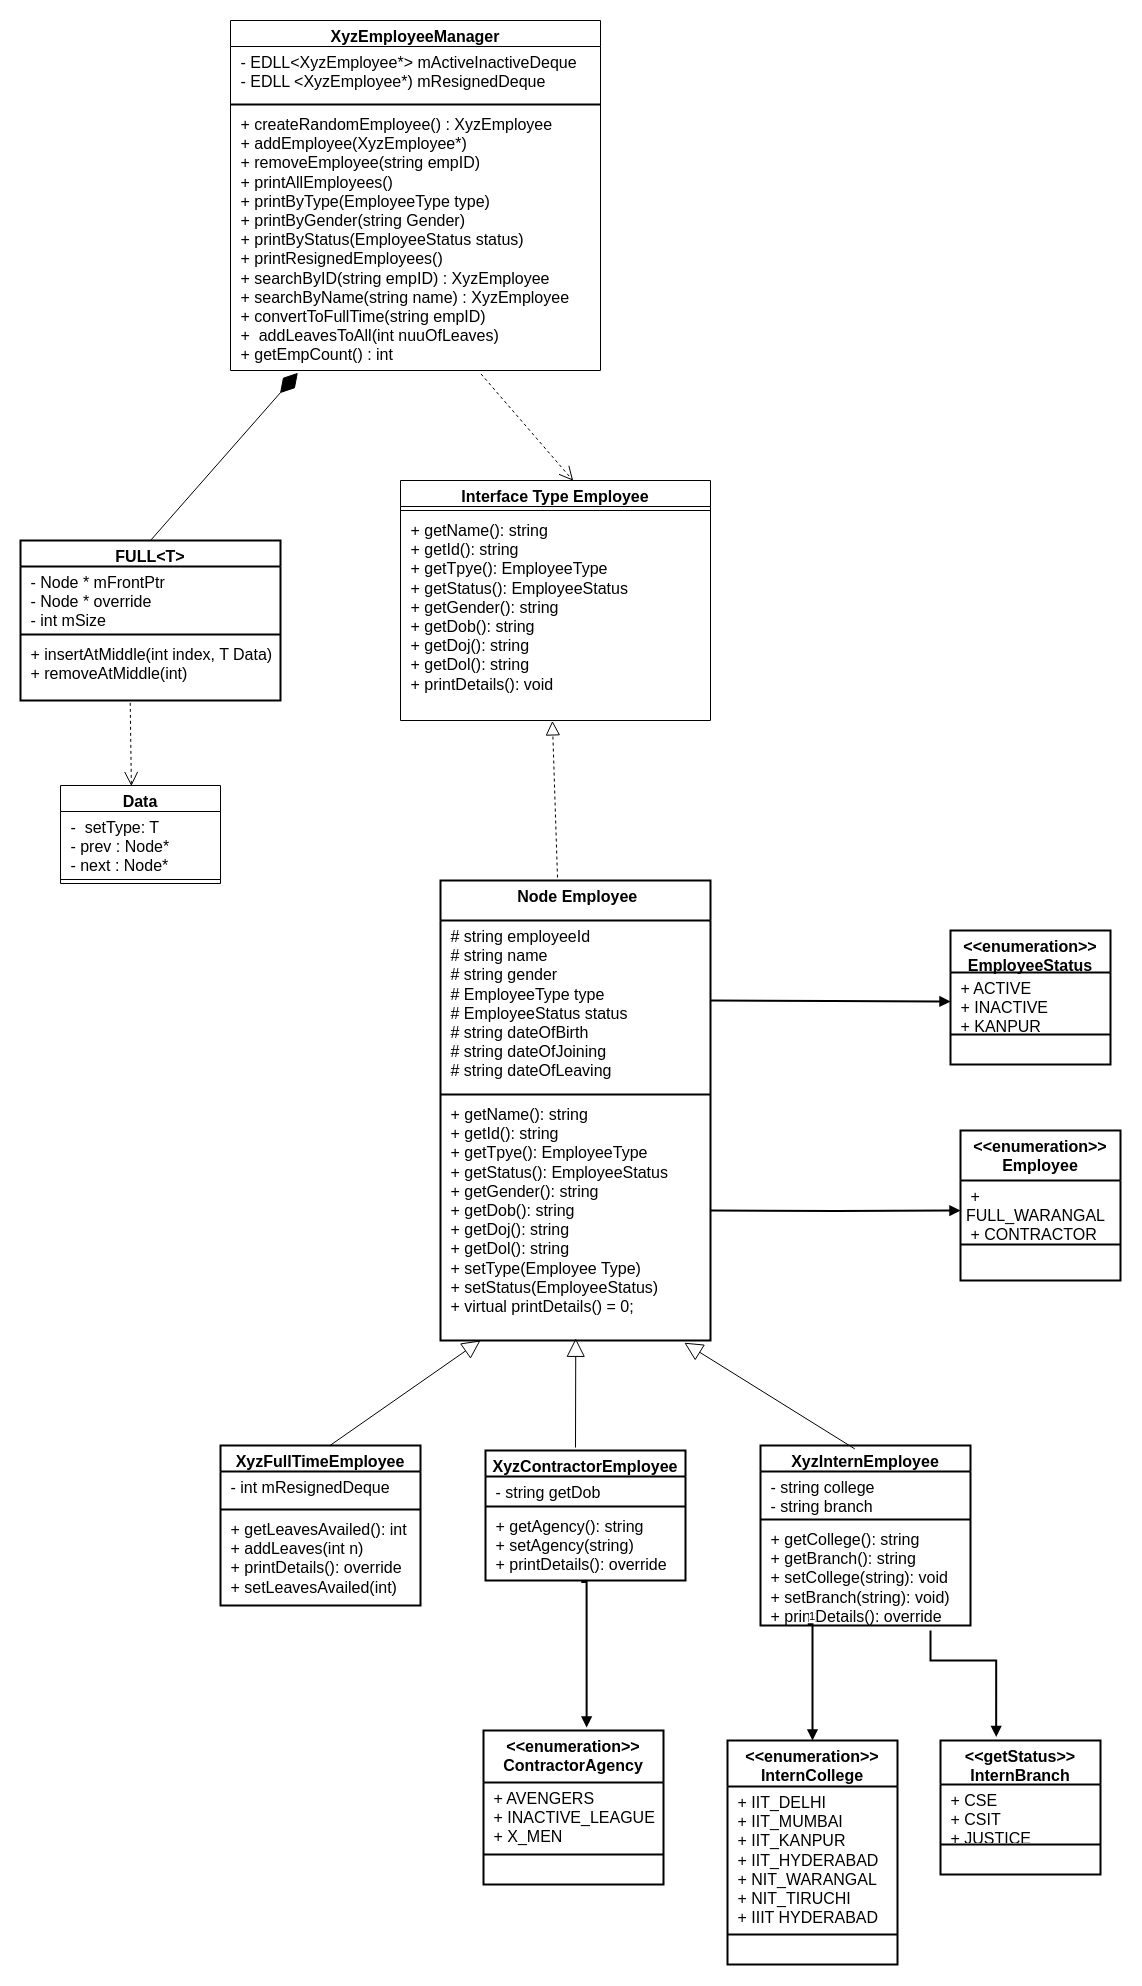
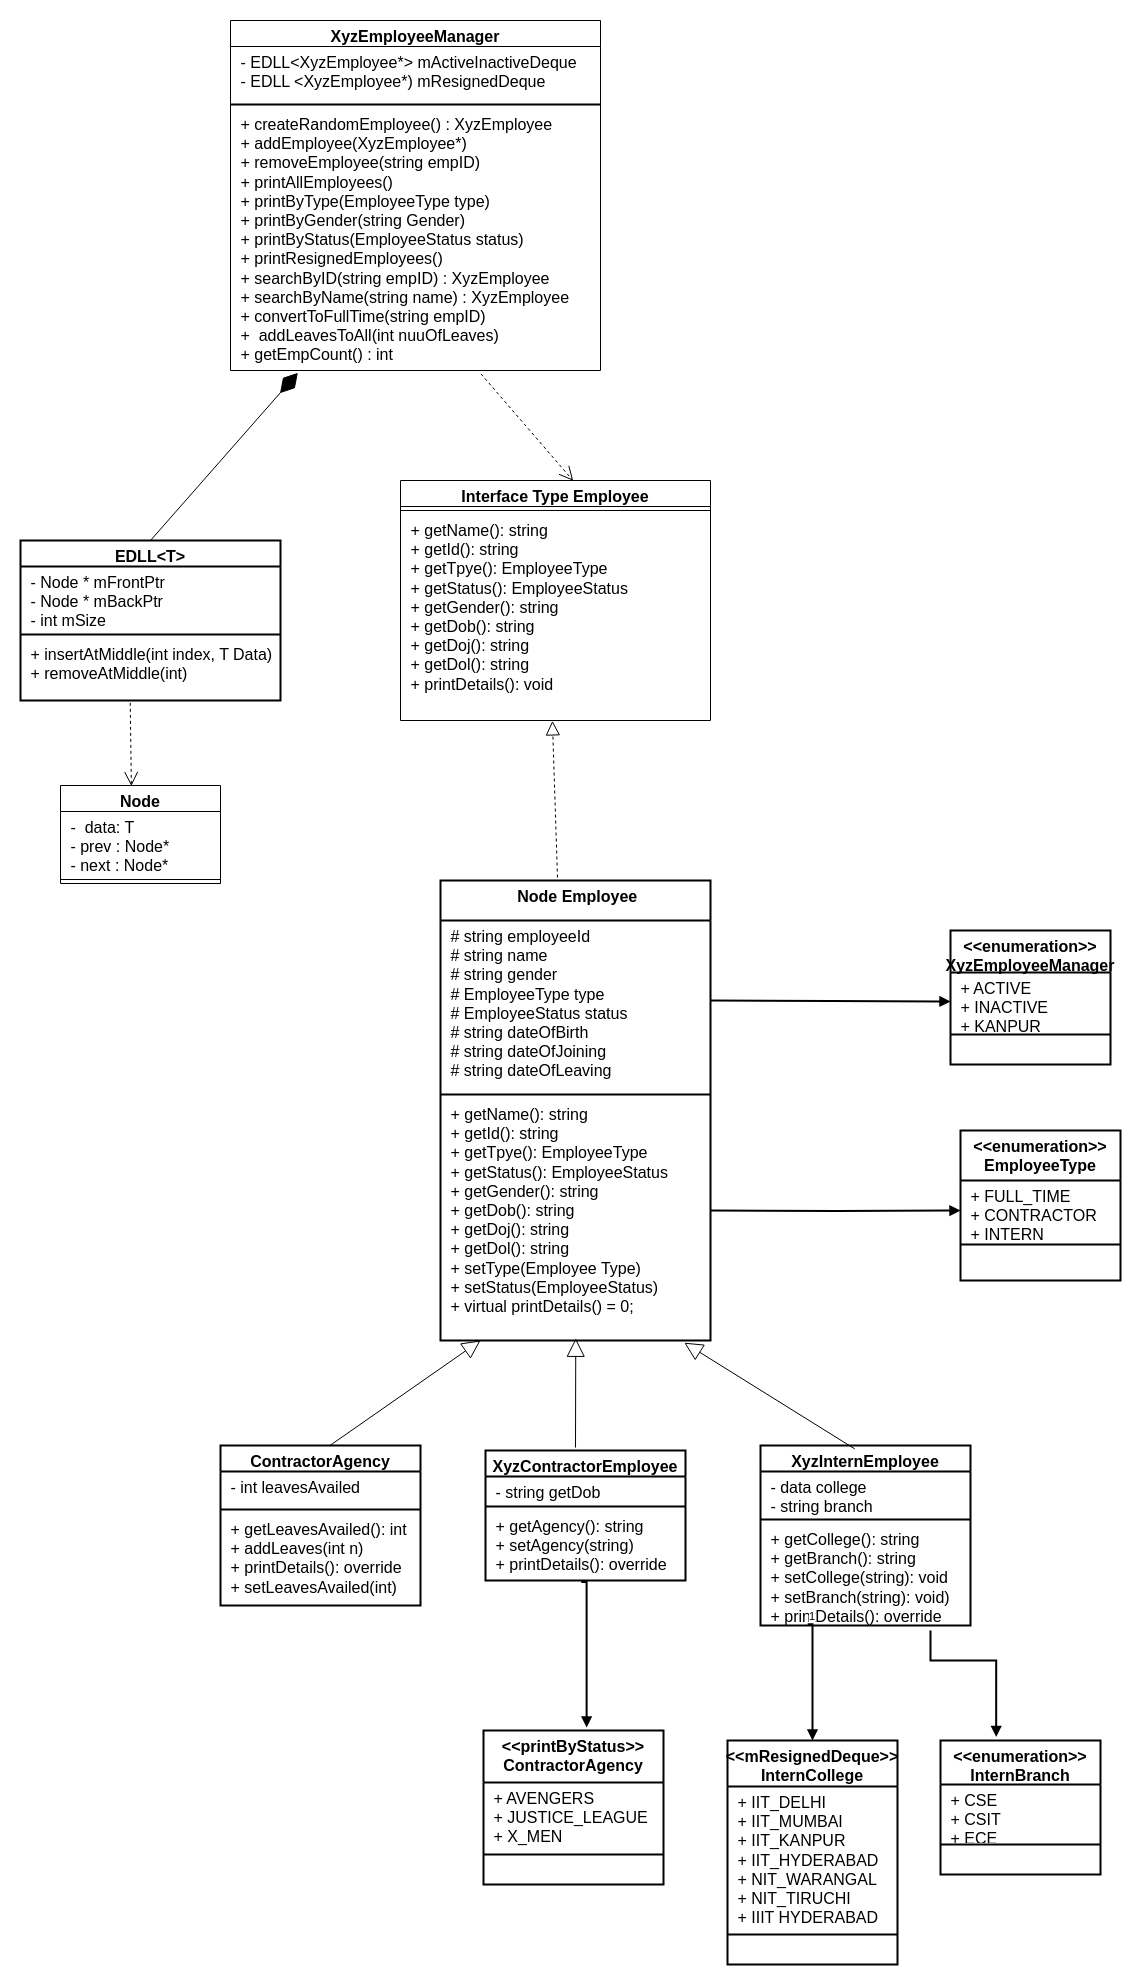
- <mxCell id="6" value="&lt;font style=&quot;font-size: 16px;&quot;&gt;FULL&amp;lt;T&amp;gt;&lt;/font&gt;" style="swimlane;fontStyle=1;align=center;verticalAlign=top;childLayout=stackLayout;horizontal=1;startSize=26;horizontalStack=0;resizeParent=1;resizeParentMax=0;resizeLast=0;collapsible=1;marginBottom=0;whiteSpace=wrap;html=1;strokeWidth=2;" parent="1" vertex="1"><mxGeometry x="20" y="540" width="260" height="160" as="geometry" /></mxCell>
+ <mxCell id="6" value="&lt;font style=&quot;font-size: 16px;&quot;&gt;EDLL&amp;lt;T&amp;gt;&lt;/font&gt;" style="swimlane;fontStyle=1;align=center;verticalAlign=top;childLayout=stackLayout;horizontal=1;startSize=26;horizontalStack=0;resizeParent=1;resizeParentMax=0;resizeLast=0;collapsible=1;marginBottom=0;whiteSpace=wrap;html=1;strokeWidth=2;" parent="1" vertex="1"><mxGeometry x="20" y="540" width="260" height="160" as="geometry" /></mxCell>
- <mxCell id="7" value="&lt;font style=&quot;font-size: 16px;&quot;&gt;&amp;nbsp;- Node * mFrontPtr&lt;/font&gt;&lt;div&gt;&lt;font style=&quot;font-size: 16px;&quot;&gt;&amp;nbsp;- Node * override&lt;/font&gt;&lt;/div&gt;&lt;div&gt;&lt;font style=&quot;font-size: 16px;&quot;&gt;&amp;nbsp;- int mSize&lt;/font&gt;&lt;/div&gt;" style="text;strokeColor=none;fillColor=none;align=left;verticalAlign=top;spacingLeft=4;spacingRight=4;overflow=hidden;rotatable=0;points=[[0,0.5],[1,0.5]];portConstraint=eastwest;whiteSpace=wrap;html=1;strokeWidth=2;" parent="6" vertex="1"><mxGeometry y="26" width="260" height="64" as="geometry" /></mxCell>
+ <mxCell id="7" value="&lt;font style=&quot;font-size: 16px;&quot;&gt;&amp;nbsp;- Node * mFrontPtr&lt;/font&gt;&lt;div&gt;&lt;font style=&quot;font-size: 16px;&quot;&gt;&amp;nbsp;- Node * mBackPtr&lt;/font&gt;&lt;/div&gt;&lt;div&gt;&lt;font style=&quot;font-size: 16px;&quot;&gt;&amp;nbsp;- int mSize&lt;/font&gt;&lt;/div&gt;" style="text;strokeColor=none;fillColor=none;align=left;verticalAlign=top;spacingLeft=4;spacingRight=4;overflow=hidden;rotatable=0;points=[[0,0.5],[1,0.5]];portConstraint=eastwest;whiteSpace=wrap;html=1;strokeWidth=2;" parent="6" vertex="1"><mxGeometry y="26" width="260" height="64" as="geometry" /></mxCell>
- <mxCell id="46" value="&lt;font style=&quot;font-size: 16px;&quot;&gt;Data&lt;/font&gt;" style="swimlane;fontStyle=1;align=center;verticalAlign=top;childLayout=stackLayout;horizontal=1;startSize=26;horizontalStack=0;resizeParent=1;resizeParentMax=0;resizeLast=0;collapsible=1;marginBottom=0;whiteSpace=wrap;html=1;" vertex="1" parent="1"><mxGeometry x="60" y="785" width="160" height="98" as="geometry" /></mxCell>
+ <mxCell id="46" value="&lt;font style=&quot;font-size: 16px;&quot;&gt;Node&lt;/font&gt;" style="swimlane;fontStyle=1;align=center;verticalAlign=top;childLayout=stackLayout;horizontal=1;startSize=26;horizontalStack=0;resizeParent=1;resizeParentMax=0;resizeLast=0;collapsible=1;marginBottom=0;whiteSpace=wrap;html=1;" vertex="1" parent="1"><mxGeometry x="60" y="785" width="160" height="98" as="geometry" /></mxCell>
- <mxCell id="47" value="&lt;font style=&quot;font-size: 16px;&quot;&gt;&amp;nbsp;-&amp;nbsp; setType: T&lt;/font&gt;&lt;div&gt;&lt;font style=&quot;font-size: 16px;&quot;&gt;&amp;nbsp;- prev : Node*&lt;/font&gt;&lt;/div&gt;&lt;div&gt;&lt;font style=&quot;font-size: 16px;&quot;&gt;&amp;nbsp;- next : Node*&lt;/font&gt;&lt;/div&gt;" style="text;strokeColor=none;fillColor=none;align=left;verticalAlign=top;spacingLeft=4;spacingRight=4;overflow=hidden;rotatable=0;points=[[0,0.5],[1,0.5]];portConstraint=eastwest;whiteSpace=wrap;html=1;" vertex="1" parent="46"><mxGeometry y="26" width="160" height="64" as="geometry" /></mxCell>
+ <mxCell id="47" value="&lt;font style=&quot;font-size: 16px;&quot;&gt;&amp;nbsp;-&amp;nbsp; data: T&lt;/font&gt;&lt;div&gt;&lt;font style=&quot;font-size: 16px;&quot;&gt;&amp;nbsp;- prev : Node*&lt;/font&gt;&lt;/div&gt;&lt;div&gt;&lt;font style=&quot;font-size: 16px;&quot;&gt;&amp;nbsp;- next : Node*&lt;/font&gt;&lt;/div&gt;" style="text;strokeColor=none;fillColor=none;align=left;verticalAlign=top;spacingLeft=4;spacingRight=4;overflow=hidden;rotatable=0;points=[[0,0.5],[1,0.5]];portConstraint=eastwest;whiteSpace=wrap;html=1;" vertex="1" parent="46"><mxGeometry y="26" width="160" height="64" as="geometry" /></mxCell>
- <mxCell id="26" value="&lt;font style=&quot;font-size: 16px;&quot;&gt;&amp;lt;&amp;lt;enumeration&amp;gt;&amp;gt;&lt;/font&gt;&lt;div&gt;&lt;font style=&quot;font-size: 16px;&quot;&gt;EmployeeStatus&lt;/font&gt;&lt;/div&gt;" style="swimlane;fontStyle=1;align=center;verticalAlign=top;childLayout=stackLayout;horizontal=1;startSize=42;horizontalStack=0;resizeParent=1;resizeParentMax=0;resizeLast=0;collapsible=1;marginBottom=0;whiteSpace=wrap;html=1;strokeWidth=2;" parent="1" vertex="1"><mxGeometry x="950" y="930" width="160" height="134" as="geometry" /></mxCell>
+ <mxCell id="26" value="&lt;font style=&quot;font-size: 16px;&quot;&gt;&amp;lt;&amp;lt;enumeration&amp;gt;&amp;gt;&lt;/font&gt;&lt;div&gt;&lt;font style=&quot;font-size: 16px;&quot;&gt;XyzEmployeeManager&lt;/font&gt;&lt;/div&gt;" style="swimlane;fontStyle=1;align=center;verticalAlign=top;childLayout=stackLayout;horizontal=1;startSize=42;horizontalStack=0;resizeParent=1;resizeParentMax=0;resizeLast=0;collapsible=1;marginBottom=0;whiteSpace=wrap;html=1;strokeWidth=2;" parent="1" vertex="1"><mxGeometry x="950" y="930" width="160" height="134" as="geometry" /></mxCell>
- <mxCell id="22" value="&lt;font style=&quot;font-size: 16px;&quot;&gt;&amp;lt;&amp;lt;enumeration&amp;gt;&amp;gt;&lt;/font&gt;&lt;div&gt;&lt;font style=&quot;font-size: 16px;&quot;&gt;Employee&lt;/font&gt;&lt;/div&gt;" style="swimlane;fontStyle=1;align=center;verticalAlign=top;childLayout=stackLayout;horizontal=1;startSize=50;horizontalStack=0;resizeParent=1;resizeParentMax=0;resizeLast=0;collapsible=1;marginBottom=0;whiteSpace=wrap;html=1;strokeWidth=2;" parent="1" vertex="1"><mxGeometry x="960" y="1130" width="160" height="150" as="geometry" /></mxCell>
+ <mxCell id="22" value="&lt;font style=&quot;font-size: 16px;&quot;&gt;&amp;lt;&amp;lt;enumeration&amp;gt;&amp;gt;&lt;/font&gt;&lt;div&gt;&lt;font style=&quot;font-size: 16px;&quot;&gt;EmployeeType&lt;/font&gt;&lt;/div&gt;" style="swimlane;fontStyle=1;align=center;verticalAlign=top;childLayout=stackLayout;horizontal=1;startSize=50;horizontalStack=0;resizeParent=1;resizeParentMax=0;resizeLast=0;collapsible=1;marginBottom=0;whiteSpace=wrap;html=1;strokeWidth=2;" parent="1" vertex="1"><mxGeometry x="960" y="1130" width="160" height="150" as="geometry" /></mxCell>
- <mxCell id="23" value="&lt;font style=&quot;font-size: 16px;&quot;&gt;&amp;nbsp;+ FULL_WARANGAL&lt;/font&gt;&lt;div&gt;&lt;font style=&quot;font-size: 16px;&quot;&gt;&amp;nbsp;+ CONTRACTOR&lt;/font&gt;&lt;/div&gt;&lt;div&gt;&lt;font style=&quot;font-size: 16px;&quot;&gt;&amp;nbsp;+ INTERN&lt;/font&gt;&lt;/div&gt;" style="text;strokeColor=none;fillColor=none;align=left;verticalAlign=top;spacingLeft=4;spacingRight=4;overflow=hidden;rotatable=0;points=[[0,0.5],[1,0.5]];portConstraint=eastwest;whiteSpace=wrap;html=1;strokeWidth=2;" parent="22" vertex="1"><mxGeometry y="50" width="160" height="60" as="geometry" /></mxCell>
+ <mxCell id="23" value="&lt;font style=&quot;font-size: 16px;&quot;&gt;&amp;nbsp;+ FULL_TIME&lt;/font&gt;&lt;div&gt;&lt;font style=&quot;font-size: 16px;&quot;&gt;&amp;nbsp;+ CONTRACTOR&lt;/font&gt;&lt;/div&gt;&lt;div&gt;&lt;font style=&quot;font-size: 16px;&quot;&gt;&amp;nbsp;+ INTERN&lt;/font&gt;&lt;/div&gt;" style="text;strokeColor=none;fillColor=none;align=left;verticalAlign=top;spacingLeft=4;spacingRight=4;overflow=hidden;rotatable=0;points=[[0,0.5],[1,0.5]];portConstraint=eastwest;whiteSpace=wrap;html=1;strokeWidth=2;" parent="22" vertex="1"><mxGeometry y="50" width="160" height="60" as="geometry" /></mxCell>
- <mxCell id="10" value="&lt;font style=&quot;font-size: 16px;&quot;&gt;XyzFullTimeEmployee&lt;/font&gt;" style="swimlane;fontStyle=1;align=center;verticalAlign=top;childLayout=stackLayout;horizontal=1;startSize=26;horizontalStack=0;resizeParent=1;resizeParentMax=0;resizeLast=0;collapsible=1;marginBottom=0;whiteSpace=wrap;html=1;strokeWidth=2;" parent="1" vertex="1"><mxGeometry x="220" y="1445" width="200" height="160" as="geometry" /></mxCell>
+ <mxCell id="10" value="&lt;font style=&quot;font-size: 16px;&quot;&gt;ContractorAgency&lt;/font&gt;" style="swimlane;fontStyle=1;align=center;verticalAlign=top;childLayout=stackLayout;horizontal=1;startSize=26;horizontalStack=0;resizeParent=1;resizeParentMax=0;resizeLast=0;collapsible=1;marginBottom=0;whiteSpace=wrap;html=1;strokeWidth=2;" parent="1" vertex="1"><mxGeometry x="220" y="1445" width="200" height="160" as="geometry" /></mxCell>
- <mxCell id="11" value="&lt;font style=&quot;font-size: 16px;&quot;&gt;&amp;nbsp;- int mResignedDeque&lt;/font&gt;" style="text;strokeColor=none;fillColor=none;align=left;verticalAlign=top;spacingLeft=4;spacingRight=4;overflow=hidden;rotatable=0;points=[[0,0.5],[1,0.5]];portConstraint=eastwest;whiteSpace=wrap;html=1;strokeWidth=2;" parent="10" vertex="1"><mxGeometry y="26" width="200" height="34" as="geometry" /></mxCell>
+ <mxCell id="11" value="&lt;font style=&quot;font-size: 16px;&quot;&gt;&amp;nbsp;- int leavesAvailed&lt;/font&gt;" style="text;strokeColor=none;fillColor=none;align=left;verticalAlign=top;spacingLeft=4;spacingRight=4;overflow=hidden;rotatable=0;points=[[0,0.5],[1,0.5]];portConstraint=eastwest;whiteSpace=wrap;html=1;strokeWidth=2;" parent="10" vertex="1"><mxGeometry y="26" width="200" height="34" as="geometry" /></mxCell>
- <mxCell id="19" value="&lt;font style=&quot;font-size: 16px;&quot;&gt;&amp;nbsp;- string college&lt;/font&gt;&lt;div&gt;&lt;font style=&quot;font-size: 16px;&quot;&gt;&amp;nbsp;- string branch&lt;/font&gt;&lt;/div&gt;" style="text;strokeColor=none;fillColor=none;align=left;verticalAlign=top;spacingLeft=4;spacingRight=4;overflow=hidden;rotatable=0;points=[[0,0.5],[1,0.5]];portConstraint=eastwest;whiteSpace=wrap;html=1;strokeWidth=2;" parent="18" vertex="1"><mxGeometry y="26" width="210" height="44" as="geometry" /></mxCell>
+ <mxCell id="19" value="&lt;font style=&quot;font-size: 16px;&quot;&gt;&amp;nbsp;- data college&lt;/font&gt;&lt;div&gt;&lt;font style=&quot;font-size: 16px;&quot;&gt;&amp;nbsp;- string branch&lt;/font&gt;&lt;/div&gt;" style="text;strokeColor=none;fillColor=none;align=left;verticalAlign=top;spacingLeft=4;spacingRight=4;overflow=hidden;rotatable=0;points=[[0,0.5],[1,0.5]];portConstraint=eastwest;whiteSpace=wrap;html=1;strokeWidth=2;" parent="18" vertex="1"><mxGeometry y="26" width="210" height="44" as="geometry" /></mxCell>
- <mxCell id="34" value="&lt;font style=&quot;font-size: 16px;&quot;&gt;&amp;lt;&amp;lt;enumeration&amp;gt;&amp;gt;&lt;/font&gt;&lt;div&gt;&lt;font style=&quot;font-size: 16px;&quot;&gt;ContractorAgency&lt;/font&gt;&lt;/div&gt;" style="swimlane;fontStyle=1;align=center;verticalAlign=top;childLayout=stackLayout;horizontal=1;startSize=52;horizontalStack=0;resizeParent=1;resizeParentMax=0;resizeLast=0;collapsible=1;marginBottom=0;whiteSpace=wrap;html=1;strokeWidth=2;" parent="1" vertex="1"><mxGeometry x="483" y="1730" width="180" height="154" as="geometry" /></mxCell>
+ <mxCell id="34" value="&lt;font style=&quot;font-size: 16px;&quot;&gt;&amp;lt;&amp;lt;printByStatus&amp;gt;&amp;gt;&lt;/font&gt;&lt;div&gt;&lt;font style=&quot;font-size: 16px;&quot;&gt;ContractorAgency&lt;/font&gt;&lt;/div&gt;" style="swimlane;fontStyle=1;align=center;verticalAlign=top;childLayout=stackLayout;horizontal=1;startSize=52;horizontalStack=0;resizeParent=1;resizeParentMax=0;resizeLast=0;collapsible=1;marginBottom=0;whiteSpace=wrap;html=1;strokeWidth=2;" parent="1" vertex="1"><mxGeometry x="483" y="1730" width="180" height="154" as="geometry" /></mxCell>
- <mxCell id="38" value="&lt;font style=&quot;font-size: 16px;&quot;&gt;&amp;lt;&amp;lt;enumeration&amp;gt;&amp;gt;&lt;/font&gt;&lt;div&gt;&lt;font style=&quot;font-size: 16px;&quot;&gt;InternCollege&lt;/font&gt;&lt;/div&gt;" style="swimlane;fontStyle=1;align=center;verticalAlign=top;childLayout=stackLayout;horizontal=1;startSize=46;horizontalStack=0;resizeParent=1;resizeParentMax=0;resizeLast=0;collapsible=1;marginBottom=0;whiteSpace=wrap;html=1;strokeWidth=2;" parent="1" vertex="1"><mxGeometry x="727" y="1740" width="170" height="224" as="geometry" /></mxCell>
+ <mxCell id="38" value="&lt;font style=&quot;font-size: 16px;&quot;&gt;&amp;lt;&amp;lt;mResignedDeque&amp;gt;&amp;gt;&lt;/font&gt;&lt;div&gt;&lt;font style=&quot;font-size: 16px;&quot;&gt;InternCollege&lt;/font&gt;&lt;/div&gt;" style="swimlane;fontStyle=1;align=center;verticalAlign=top;childLayout=stackLayout;horizontal=1;startSize=46;horizontalStack=0;resizeParent=1;resizeParentMax=0;resizeLast=0;collapsible=1;marginBottom=0;whiteSpace=wrap;html=1;strokeWidth=2;" parent="1" vertex="1"><mxGeometry x="727" y="1740" width="170" height="224" as="geometry" /></mxCell>
- <mxCell id="42" value="&lt;font style=&quot;font-size: 16px;&quot;&gt;&amp;lt;&amp;lt;getStatus&amp;gt;&amp;gt;&lt;/font&gt;&lt;div&gt;&lt;font style=&quot;font-size: 16px;&quot;&gt;InternBranch&lt;/font&gt;&lt;/div&gt;" style="swimlane;fontStyle=1;align=center;verticalAlign=top;childLayout=stackLayout;horizontal=1;startSize=44;horizontalStack=0;resizeParent=1;resizeParentMax=0;resizeLast=0;collapsible=1;marginBottom=0;whiteSpace=wrap;html=1;strokeWidth=2;" parent="1" vertex="1"><mxGeometry x="940" y="1740" width="160" height="134" as="geometry" /></mxCell>
+ <mxCell id="42" value="&lt;font style=&quot;font-size: 16px;&quot;&gt;&amp;lt;&amp;lt;enumeration&amp;gt;&amp;gt;&lt;/font&gt;&lt;div&gt;&lt;font style=&quot;font-size: 16px;&quot;&gt;InternBranch&lt;/font&gt;&lt;/div&gt;" style="swimlane;fontStyle=1;align=center;verticalAlign=top;childLayout=stackLayout;horizontal=1;startSize=44;horizontalStack=0;resizeParent=1;resizeParentMax=0;resizeLast=0;collapsible=1;marginBottom=0;whiteSpace=wrap;html=1;strokeWidth=2;" parent="1" vertex="1"><mxGeometry x="940" y="1740" width="160" height="134" as="geometry" /></mxCell>
- <mxCell id="35" value="&lt;font style=&quot;font-size: 16px;&quot;&gt;&amp;nbsp;+ AVENGERS&lt;/font&gt;&lt;div&gt;&lt;font style=&quot;font-size: 16px;&quot;&gt;&amp;nbsp;+ INACTIVE_LEAGUE&lt;/font&gt;&lt;/div&gt;&lt;div&gt;&lt;font style=&quot;font-size: 16px;&quot;&gt;&amp;nbsp;+ X_MEN&lt;/font&gt;&lt;/div&gt;" style="text;strokeColor=none;fillColor=none;align=left;verticalAlign=top;spacingLeft=4;spacingRight=4;overflow=hidden;rotatable=0;points=[[0,0.5],[1,0.5]];portConstraint=eastwest;whiteSpace=wrap;html=1;strokeWidth=2;" parent="34" vertex="1"><mxGeometry y="52" width="180" height="68" as="geometry" /></mxCell>
+ <mxCell id="35" value="&lt;font style=&quot;font-size: 16px;&quot;&gt;&amp;nbsp;+ AVENGERS&lt;/font&gt;&lt;div&gt;&lt;font style=&quot;font-size: 16px;&quot;&gt;&amp;nbsp;+ JUSTICE_LEAGUE&lt;/font&gt;&lt;/div&gt;&lt;div&gt;&lt;font style=&quot;font-size: 16px;&quot;&gt;&amp;nbsp;+ X_MEN&lt;/font&gt;&lt;/div&gt;" style="text;strokeColor=none;fillColor=none;align=left;verticalAlign=top;spacingLeft=4;spacingRight=4;overflow=hidden;rotatable=0;points=[[0,0.5],[1,0.5]];portConstraint=eastwest;whiteSpace=wrap;html=1;strokeWidth=2;" parent="34" vertex="1"><mxGeometry y="52" width="180" height="68" as="geometry" /></mxCell>
- <mxCell id="43" value="&lt;font style=&quot;font-size: 16px;&quot;&gt;&amp;nbsp;+ CSE&lt;/font&gt;&lt;div&gt;&lt;font style=&quot;font-size: 16px;&quot;&gt;&amp;nbsp;+ CSIT&lt;/font&gt;&lt;/div&gt;&lt;div&gt;&lt;font style=&quot;font-size: 16px;&quot;&gt;&amp;nbsp;+ JUSTICE&lt;/font&gt;&lt;/div&gt;" style="text;strokeColor=none;fillColor=none;align=left;verticalAlign=top;spacingLeft=4;spacingRight=4;overflow=hidden;rotatable=0;points=[[0,0.5],[1,0.5]];portConstraint=eastwest;whiteSpace=wrap;html=1;strokeWidth=2;" parent="42" vertex="1"><mxGeometry y="44" width="160" height="56" as="geometry" /></mxCell>
+ <mxCell id="43" value="&lt;font style=&quot;font-size: 16px;&quot;&gt;&amp;nbsp;+ CSE&lt;/font&gt;&lt;div&gt;&lt;font style=&quot;font-size: 16px;&quot;&gt;&amp;nbsp;+ CSIT&lt;/font&gt;&lt;/div&gt;&lt;div&gt;&lt;font style=&quot;font-size: 16px;&quot;&gt;&amp;nbsp;+ ECE&lt;/font&gt;&lt;/div&gt;" style="text;strokeColor=none;fillColor=none;align=left;verticalAlign=top;spacingLeft=4;spacingRight=4;overflow=hidden;rotatable=0;points=[[0,0.5],[1,0.5]];portConstraint=eastwest;whiteSpace=wrap;html=1;strokeWidth=2;" parent="42" vertex="1"><mxGeometry y="44" width="160" height="56" as="geometry" /></mxCell>
